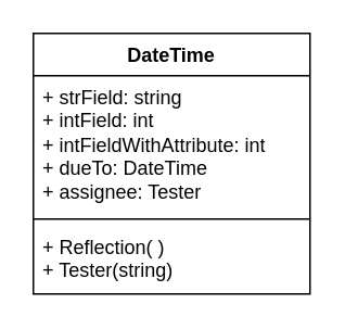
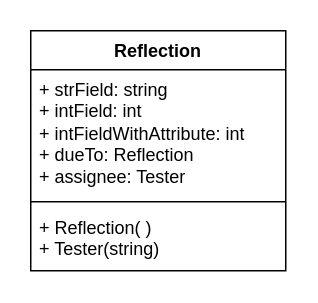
- <mxCell id="2" value="DateTime" style="swimlane;fontStyle=1;align=center;verticalAlign=top;childLayout=stackLayout;horizontal=1;startSize=26;horizontalStack=0;resizeParent=1;resizeParentMax=0;resizeLast=0;collapsible=1;marginBottom=0;whiteSpace=wrap;html=1;" parent="1" vertex="1"><mxGeometry x="20" y="20" width="170" height="160" as="geometry" /></mxCell>
+ <mxCell id="2" value="Reflection" style="swimlane;fontStyle=1;align=center;verticalAlign=top;childLayout=stackLayout;horizontal=1;startSize=26;horizontalStack=0;resizeParent=1;resizeParentMax=0;resizeLast=0;collapsible=1;marginBottom=0;whiteSpace=wrap;html=1;" parent="1" vertex="1"><mxGeometry x="20" y="20" width="170" height="160" as="geometry" /></mxCell>
- <mxCell id="3" value="+ strField: string&lt;div&gt;+ intField: int&lt;/div&gt;&lt;div&gt;+ intFieldWithAttribute: int&lt;/div&gt;&lt;div&gt;+ dueTo: DateTime&lt;/div&gt;&lt;div&gt;+ assignee: Tester&lt;/div&gt;" style="text;strokeColor=none;fillColor=none;align=left;verticalAlign=top;spacingLeft=4;spacingRight=4;overflow=hidden;rotatable=0;points=[[0,0.5],[1,0.5]];portConstraint=eastwest;whiteSpace=wrap;html=1;" parent="2" vertex="1"><mxGeometry y="26" width="170" height="84" as="geometry" /></mxCell>
+ <mxCell id="3" value="+ strField: string&lt;div&gt;+ intField: int&lt;/div&gt;&lt;div&gt;+ intFieldWithAttribute: int&lt;/div&gt;&lt;div&gt;+ dueTo: Reflection&lt;/div&gt;&lt;div&gt;+ assignee: Tester&lt;/div&gt;" style="text;strokeColor=none;fillColor=none;align=left;verticalAlign=top;spacingLeft=4;spacingRight=4;overflow=hidden;rotatable=0;points=[[0,0.5],[1,0.5]];portConstraint=eastwest;whiteSpace=wrap;html=1;" parent="2" vertex="1"><mxGeometry y="26" width="170" height="84" as="geometry" /></mxCell>
